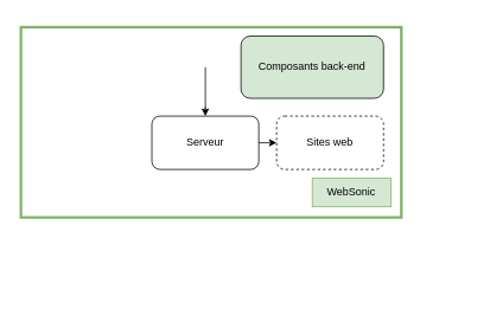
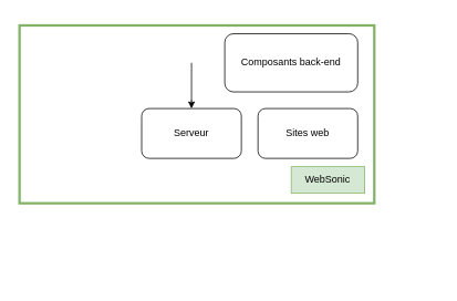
- <mxCell id="7" value="Composants back-end" style="rounded=1;whiteSpace=wrap;html=1;fillColor=#d5e8d4;" vertex="1" parent="2"><mxGeometry x="250" y="20" width="160" height="70" as="geometry" /></mxCell>
+ <mxCell id="7" value="Composants back-end" style="rounded=1;whiteSpace=wrap;html=1;" vertex="1" parent="2"><mxGeometry x="250" y="20" width="160" height="70" as="geometry" /></mxCell>
- <mxCell id="10" value="" style="endArrow=classic;html=1;rounded=0;exitX=1;exitY=0.5;exitDx=0;exitDy=0;entryX=0;entryY=0.5;entryDx=0;entryDy=0;" edge="1" parent="2" source="6" target="5"><mxGeometry width="50" height="50" relative="1" as="geometry"><mxPoint x="220" y="310" as="sourcePoint" /><mxPoint x="270" y="260" as="targetPoint" /></mxGeometry></mxCell>
- <mxCell id="5" value="Sites web" style="rounded=1;whiteSpace=wrap;html=1;dashed=1;" vertex="1" parent="2"><mxGeometry x="290" y="110" width="120" height="60" as="geometry" /></mxCell>
+ <mxCell id="5" value="Sites web" style="rounded=1;whiteSpace=wrap;html=1;" vertex="1" parent="2"><mxGeometry x="290" y="110" width="120" height="60" as="geometry" /></mxCell>
